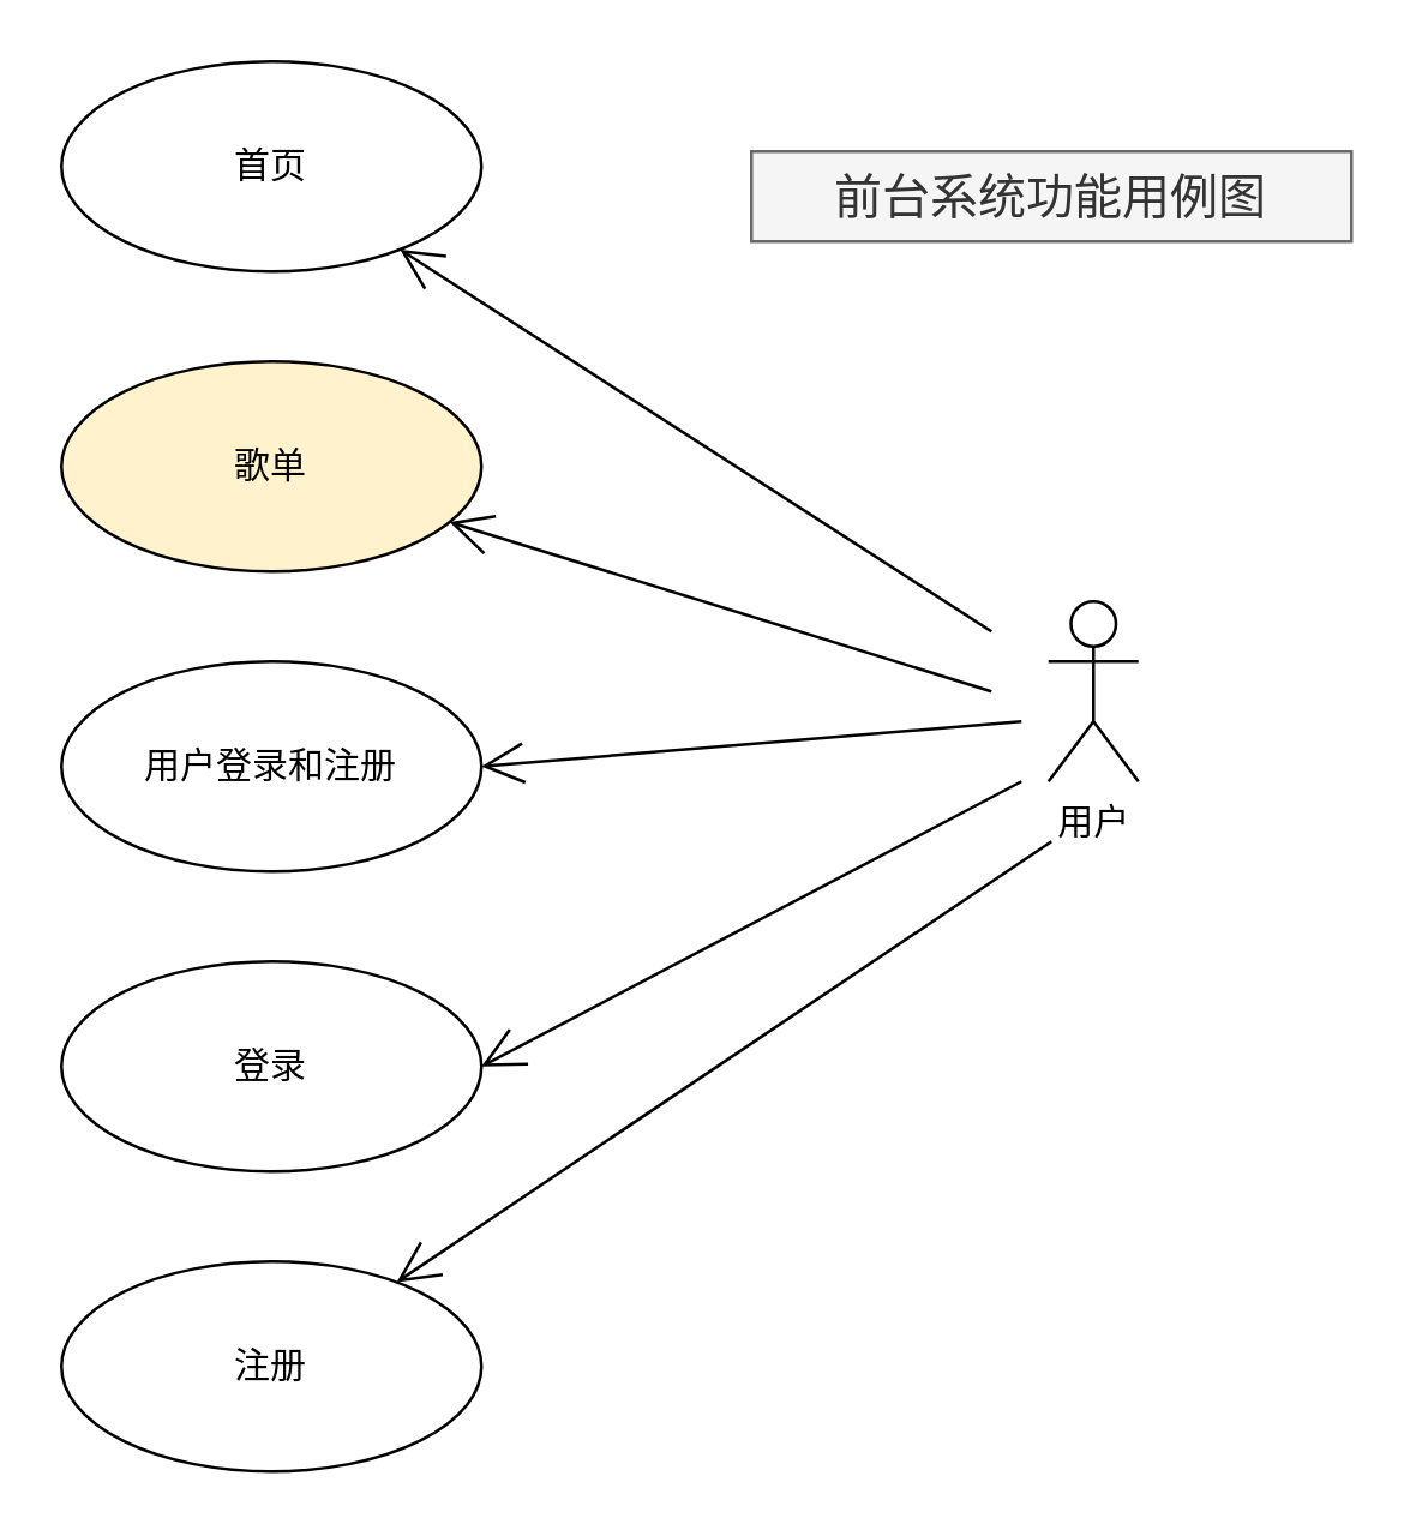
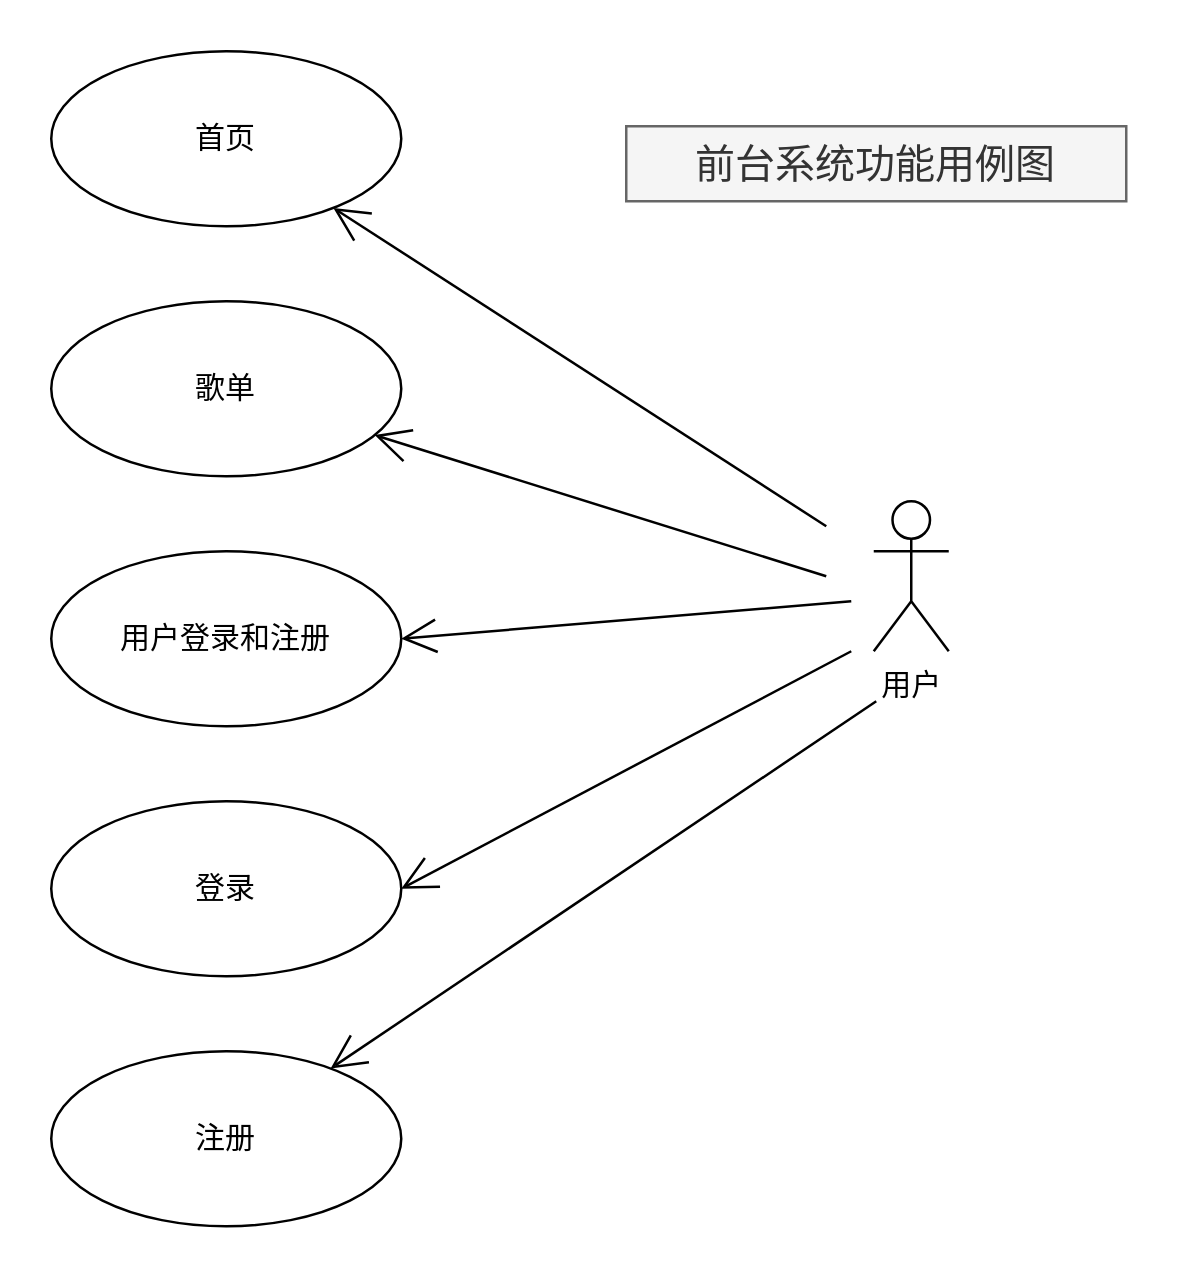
- <mxCell id="3" value="歌单" style="ellipse;whiteSpace=wrap;html=1;fillColor=#fff2cc;" parent="1" vertex="1"><mxGeometry x="20" y="120" width="140" height="70" as="geometry" /></mxCell>
+ <mxCell id="3" value="歌单" style="ellipse;whiteSpace=wrap;html=1;" parent="1" vertex="1"><mxGeometry x="20" y="120" width="140" height="70" as="geometry" /></mxCell>
